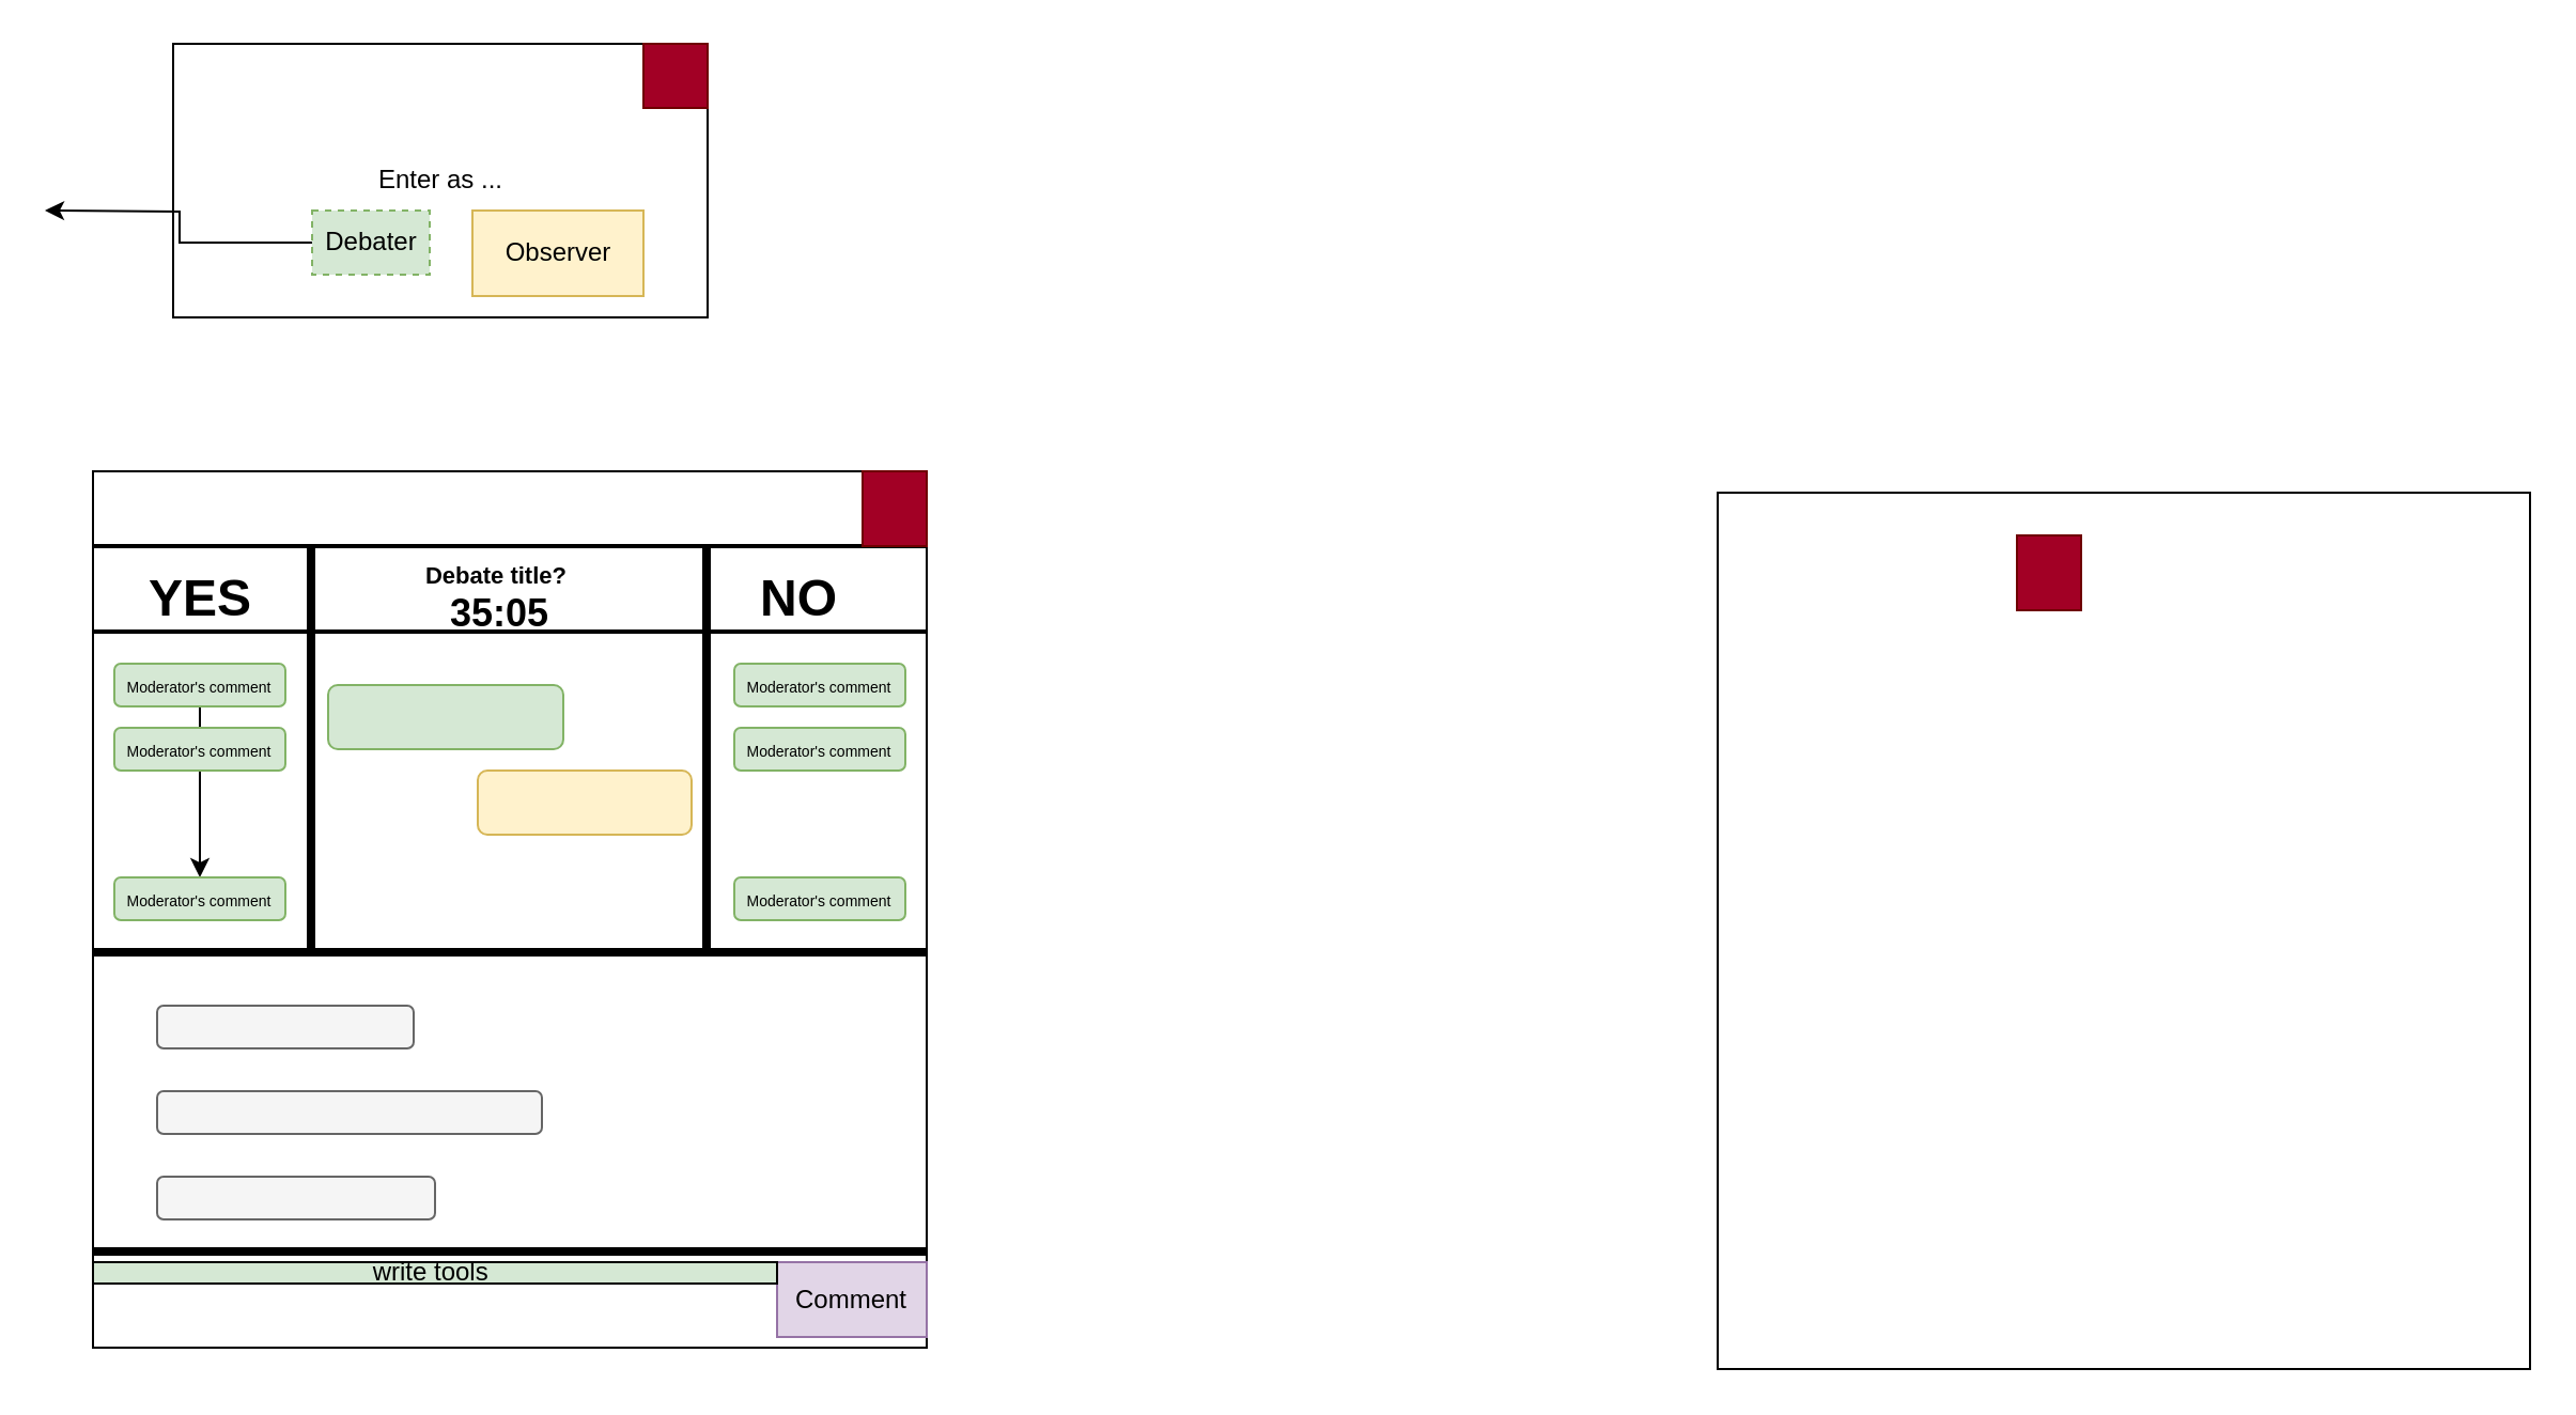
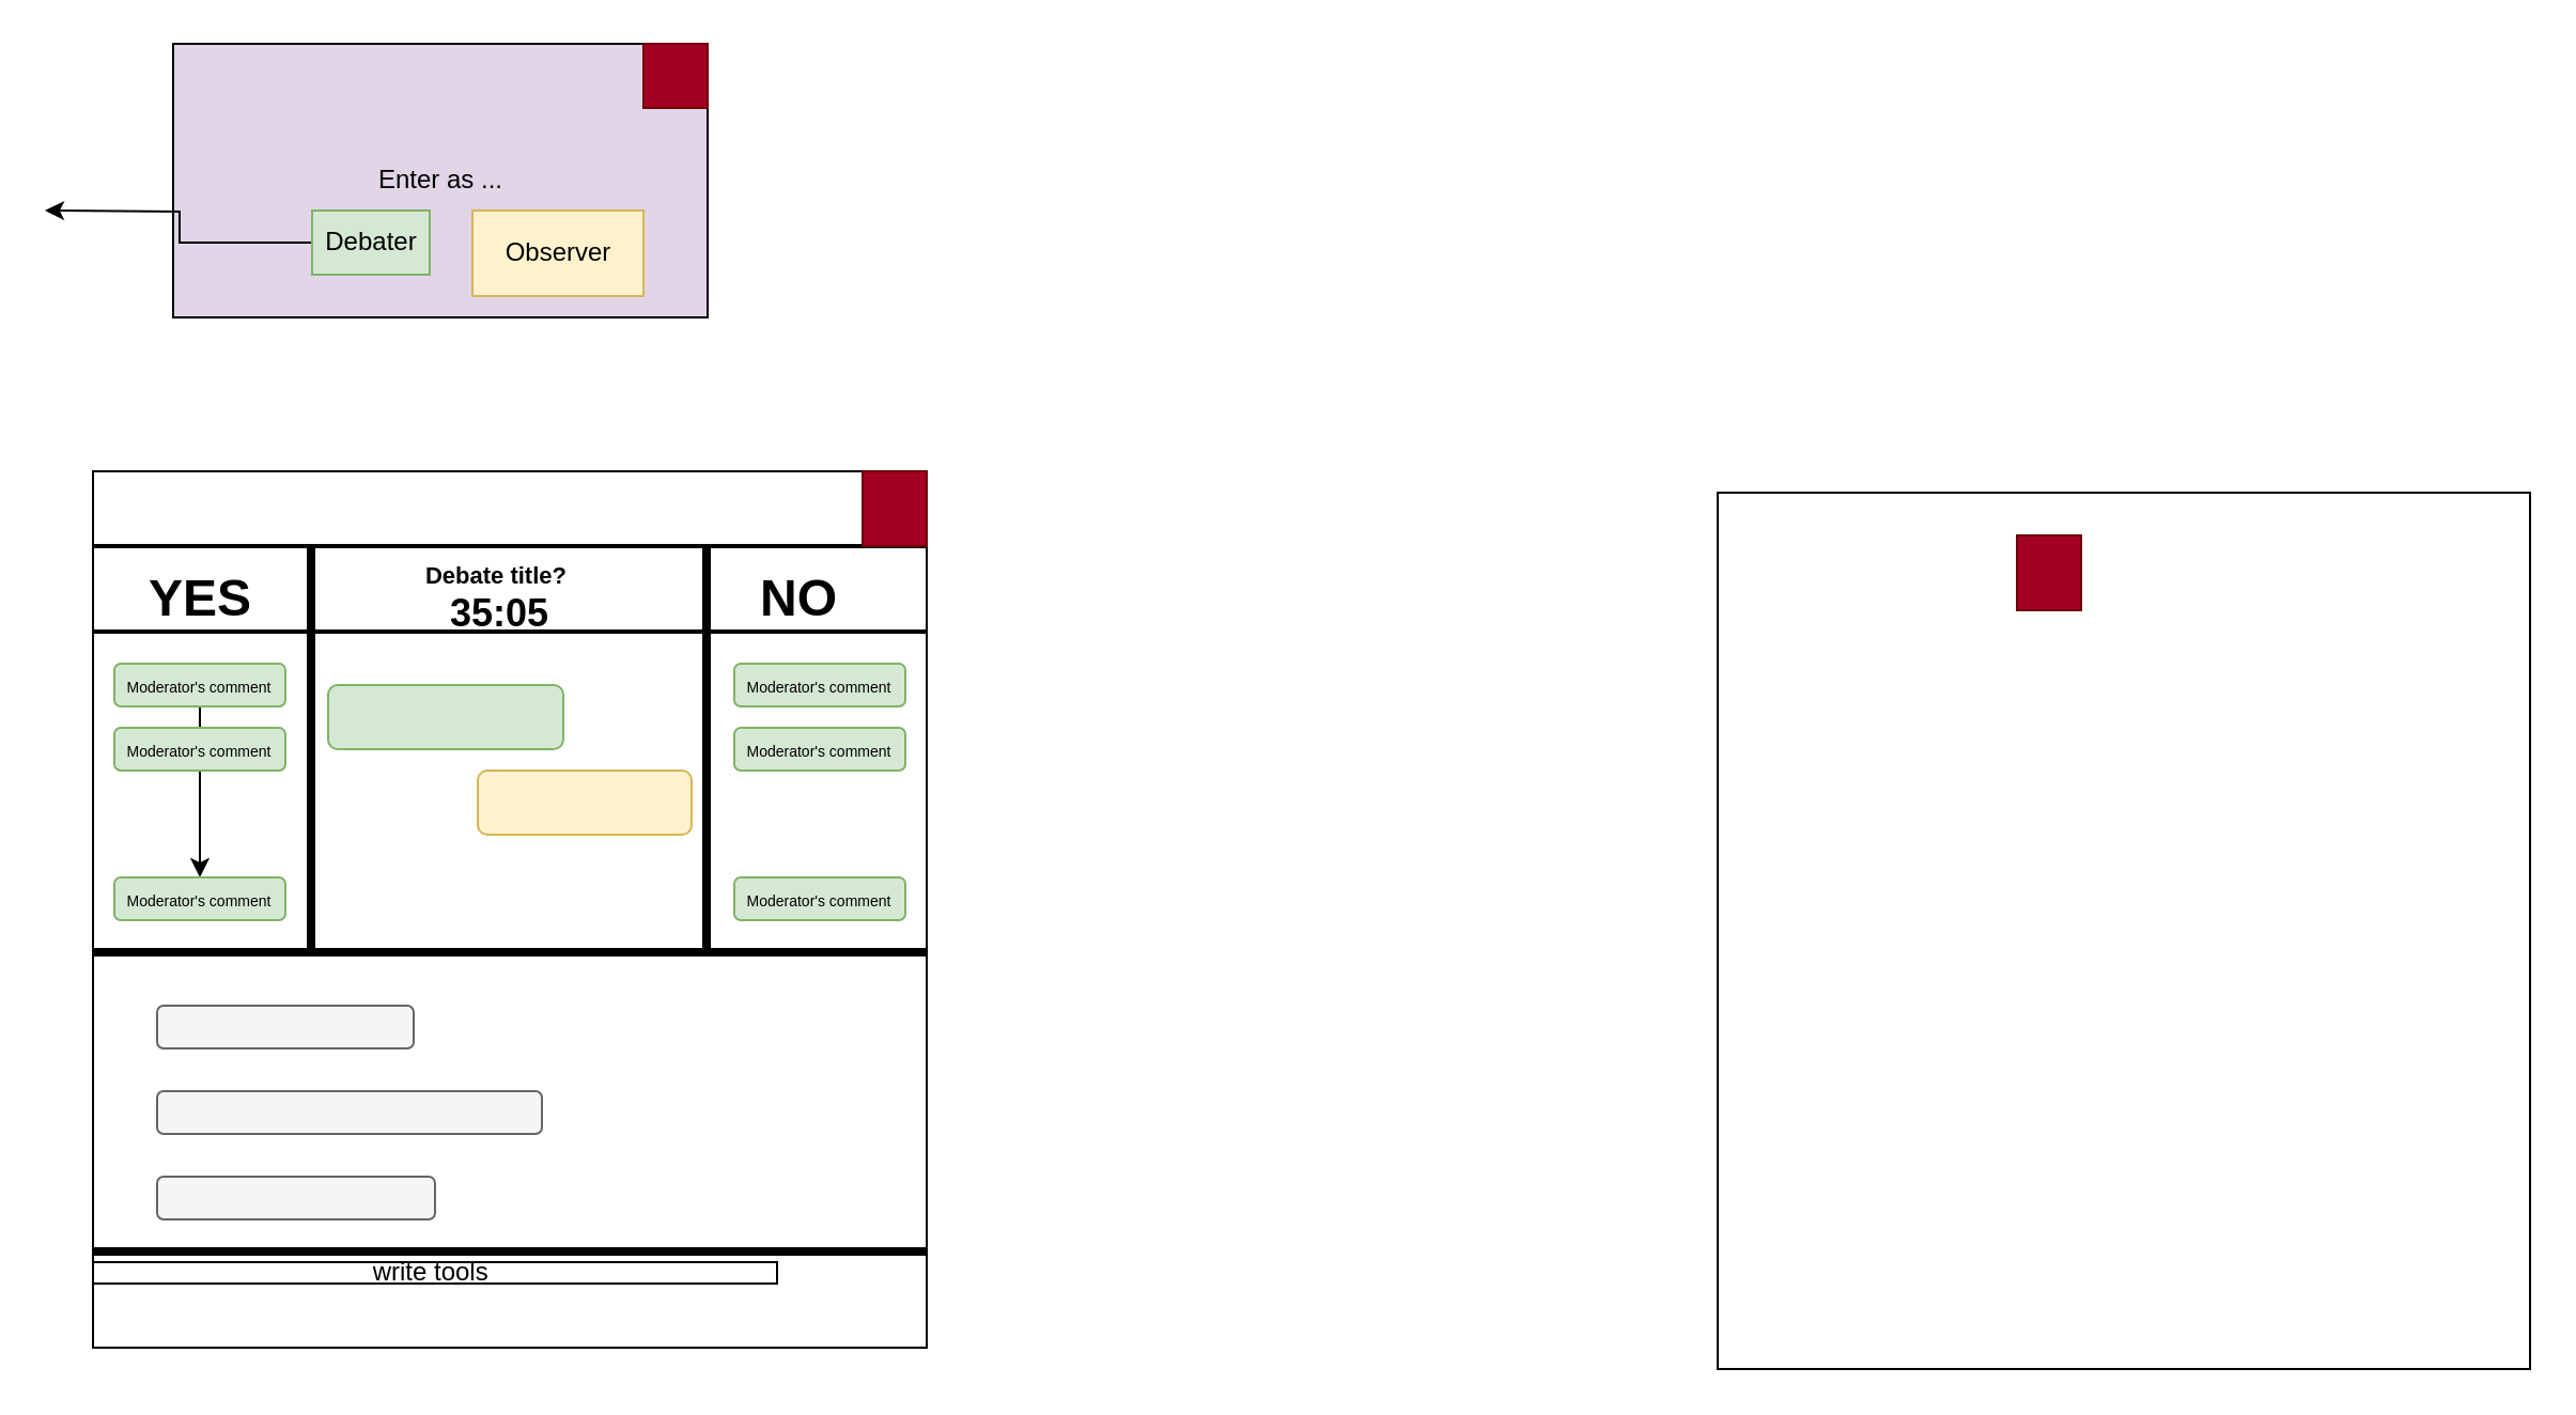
- <mxCell id="2" value="Enter as ..." style="rounded=0;whiteSpace=wrap;html=1;" vertex="1" parent="1"><mxGeometry x="80.5" y="20" width="250" height="128" as="geometry" /></mxCell>
+ <mxCell id="2" value="Enter as ..." style="rounded=0;whiteSpace=wrap;html=1;fillColor=#e1d5e7;" vertex="1" parent="1"><mxGeometry x="80.5" y="20" width="250" height="128" as="geometry" /></mxCell>
- <mxCell id="4" value="Debater" style="rounded=0;whiteSpace=wrap;html=1;fillColor=#d5e8d4;strokeColor=#82b366;dashed=1;" vertex="1" parent="1"><mxGeometry x="145.5" y="98" width="55" height="30" as="geometry" /></mxCell>
+ <mxCell id="4" value="Debater" style="rounded=0;whiteSpace=wrap;html=1;fillColor=#d5e8d4;strokeColor=#82b366;" vertex="1" parent="1"><mxGeometry x="145.5" y="98" width="55" height="30" as="geometry" /></mxCell>
- <mxCell id="27" value="write tools&amp;nbsp;" style="rounded=0;whiteSpace=wrap;html=1;strokeColor=#000000;fillColor=#d5e8d4;" vertex="1" parent="1"><mxGeometry x="43" y="590" width="320" height="10" as="geometry" /></mxCell>
+ <mxCell id="27" value="write tools&amp;nbsp;" style="rounded=0;whiteSpace=wrap;html=1;strokeColor=#000000;" vertex="1" parent="1"><mxGeometry x="43" y="590" width="320" height="10" as="geometry" /></mxCell>
- <mxCell id="25" value="Comment" style="rounded=0;whiteSpace=wrap;html=1;fillColor=#e1d5e7;strokeColor=#9673a6;" vertex="1" parent="1"><mxGeometry x="363" y="590" width="70" height="35" as="geometry" /></mxCell>
